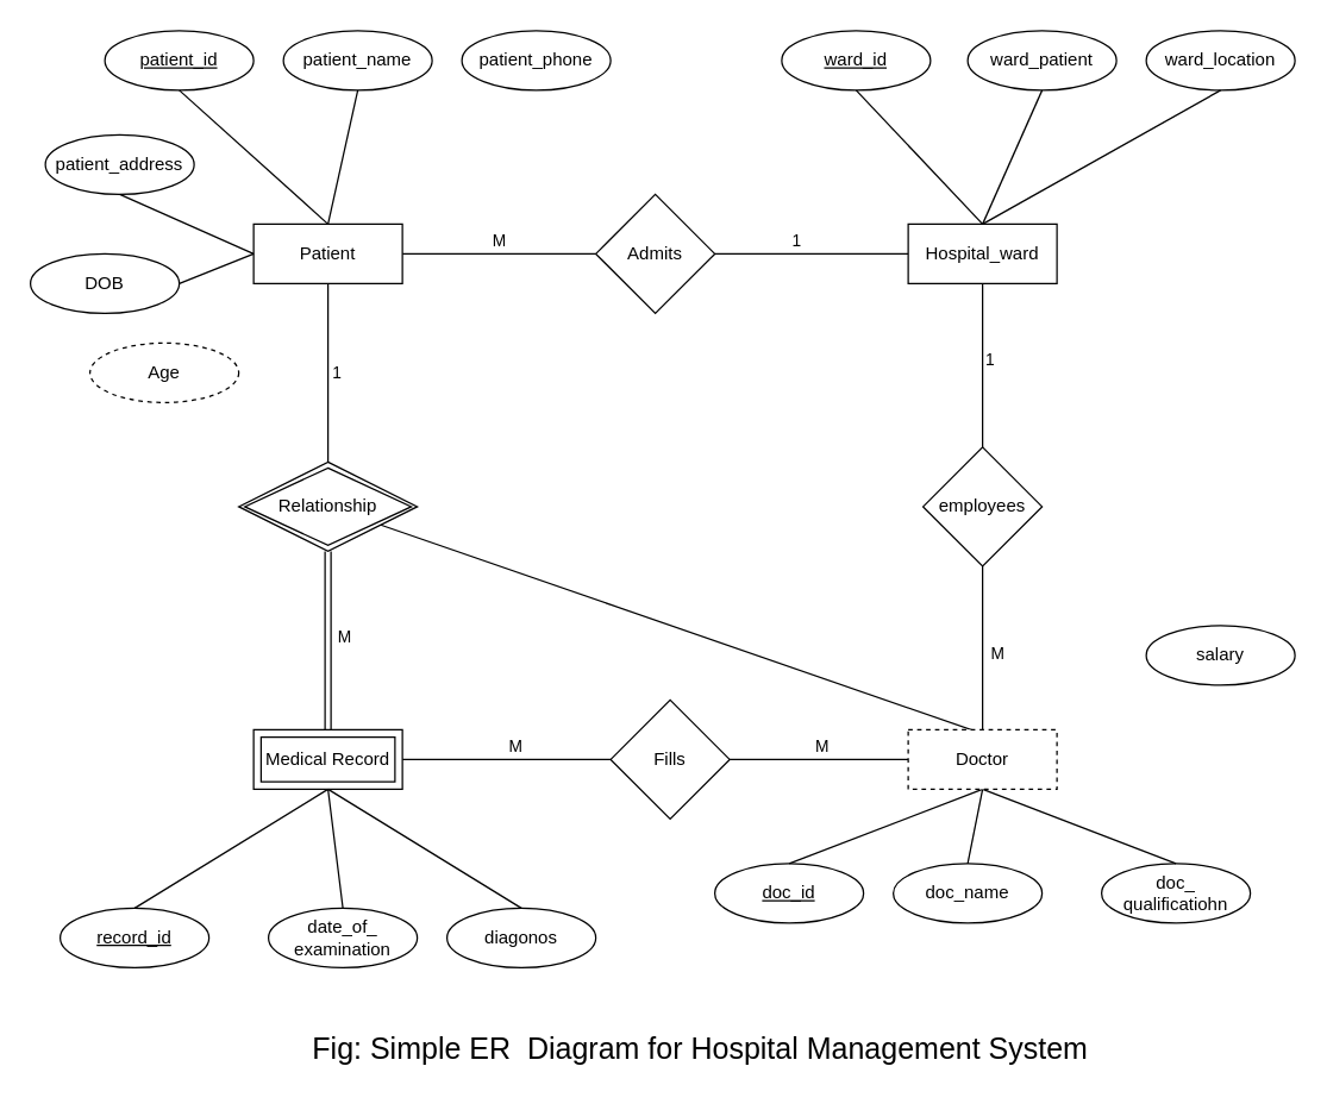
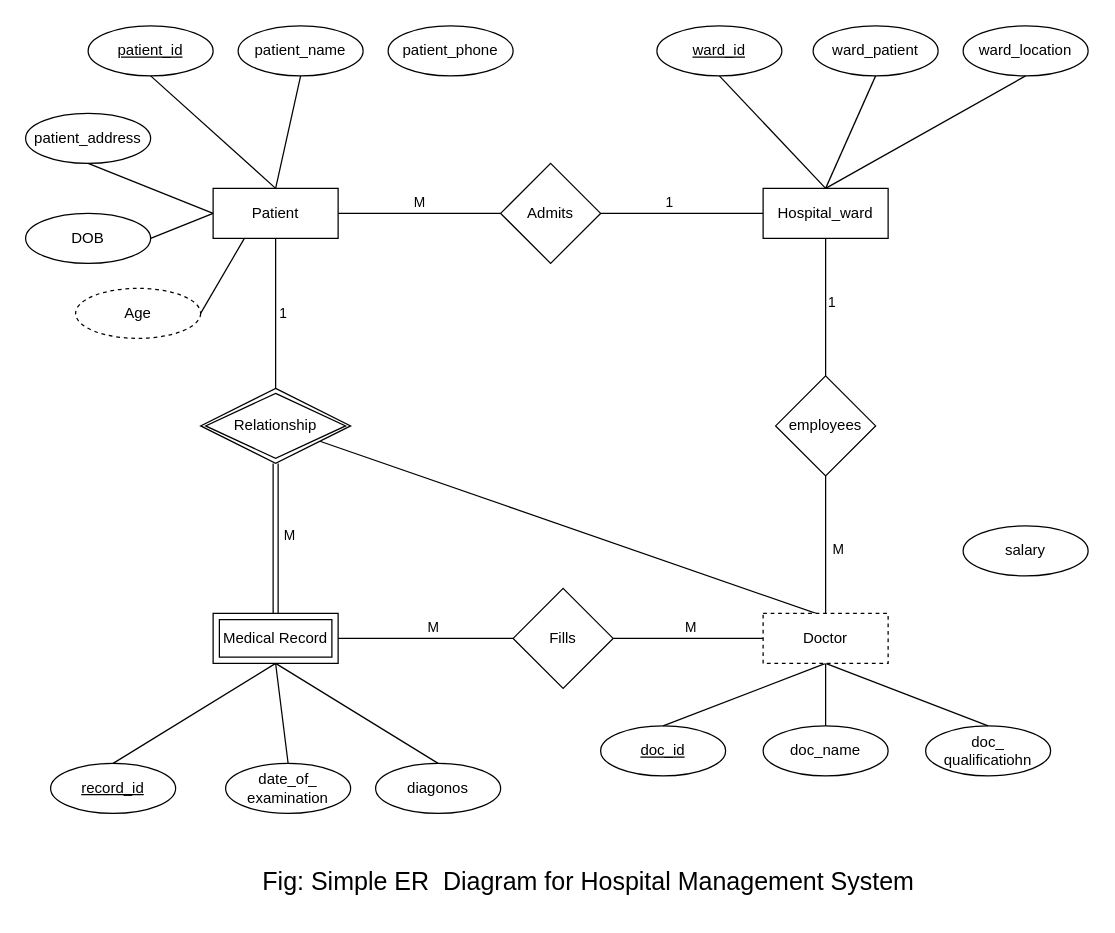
- <mxCell id="12" value="patient_address" style="ellipse;whiteSpace=wrap;html=1;" parent="3" vertex="1"><mxGeometry x="10" y="70" width="100" height="40" as="geometry" /></mxCell>
+ <mxCell id="12" value="patient_address" style="ellipse;whiteSpace=wrap;html=1;" parent="3" vertex="1"><mxGeometry y="70" width="100" height="40" as="geometry" /></mxCell>
+ <mxCell id="54" value="" style="endArrow=none;html=1;rounded=0;exitX=1;exitY=0.5;exitDx=0;exitDy=0;entryX=0.25;entryY=1;entryDx=0;entryDy=0;" parent="3" source="55" target="49" edge="1"><mxGeometry relative="1" as="geometry"><mxPoint x="140.0" y="230.0" as="sourcePoint" /><mxPoint x="160" y="160" as="targetPoint" /></mxGeometry></mxCell>
- <mxCell id="26" value="doc_name" style="ellipse;whiteSpace=wrap;html=1;" parent="3" vertex="1"><mxGeometry x="580" y="560" width="100" height="40" as="geometry" /></mxCell>
+ <mxCell id="26" value="doc_name" style="ellipse;whiteSpace=wrap;html=1;" parent="3" vertex="1"><mxGeometry x="590" y="560" width="100" height="40" as="geometry" /></mxCell>
